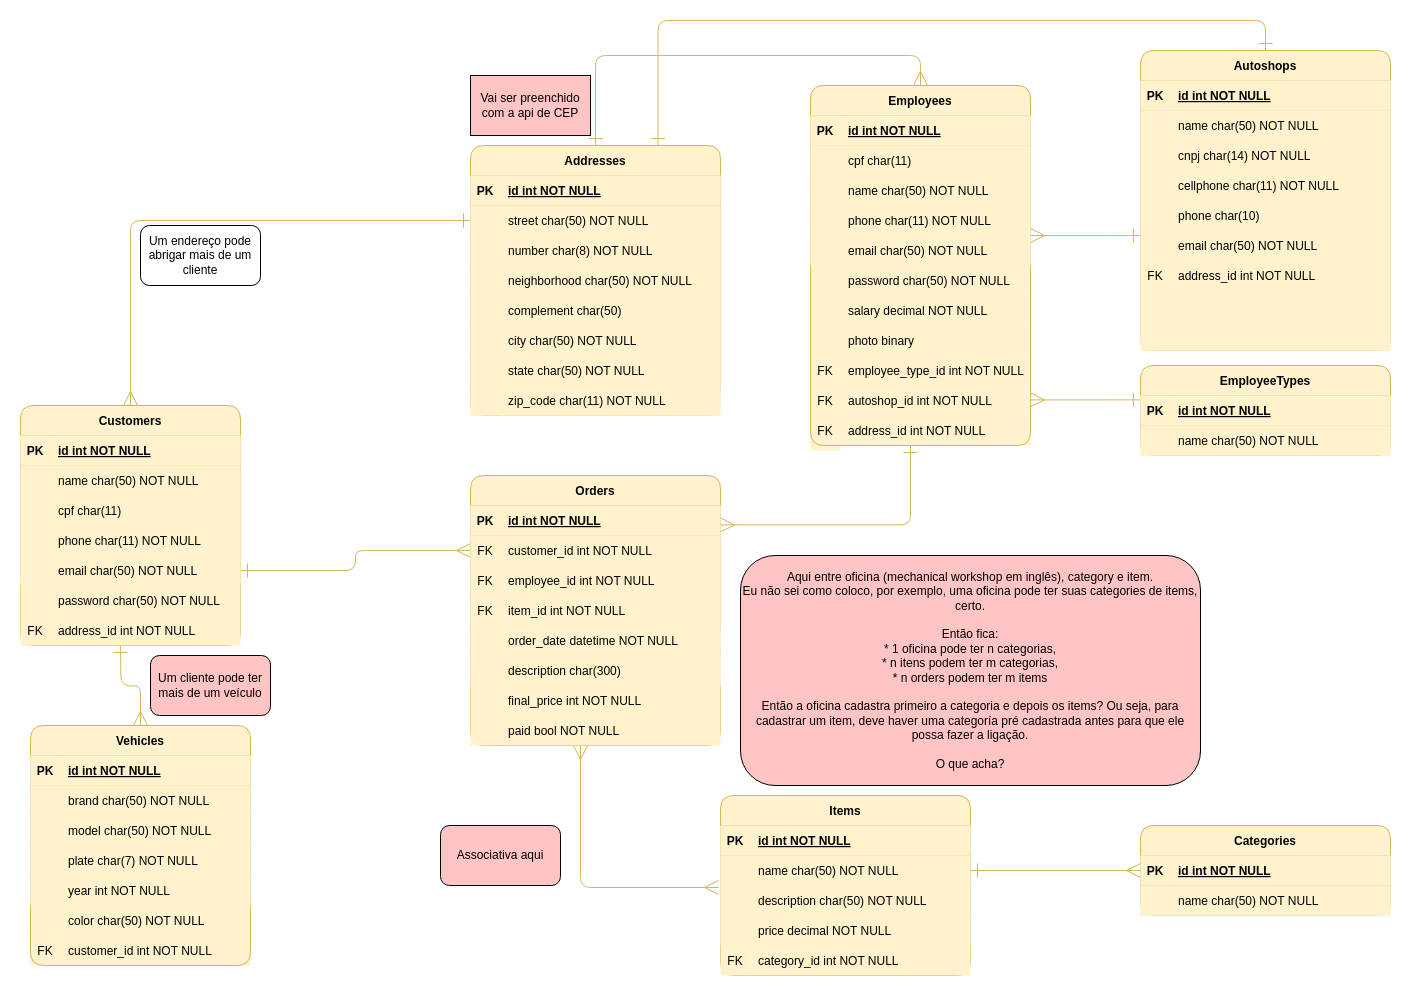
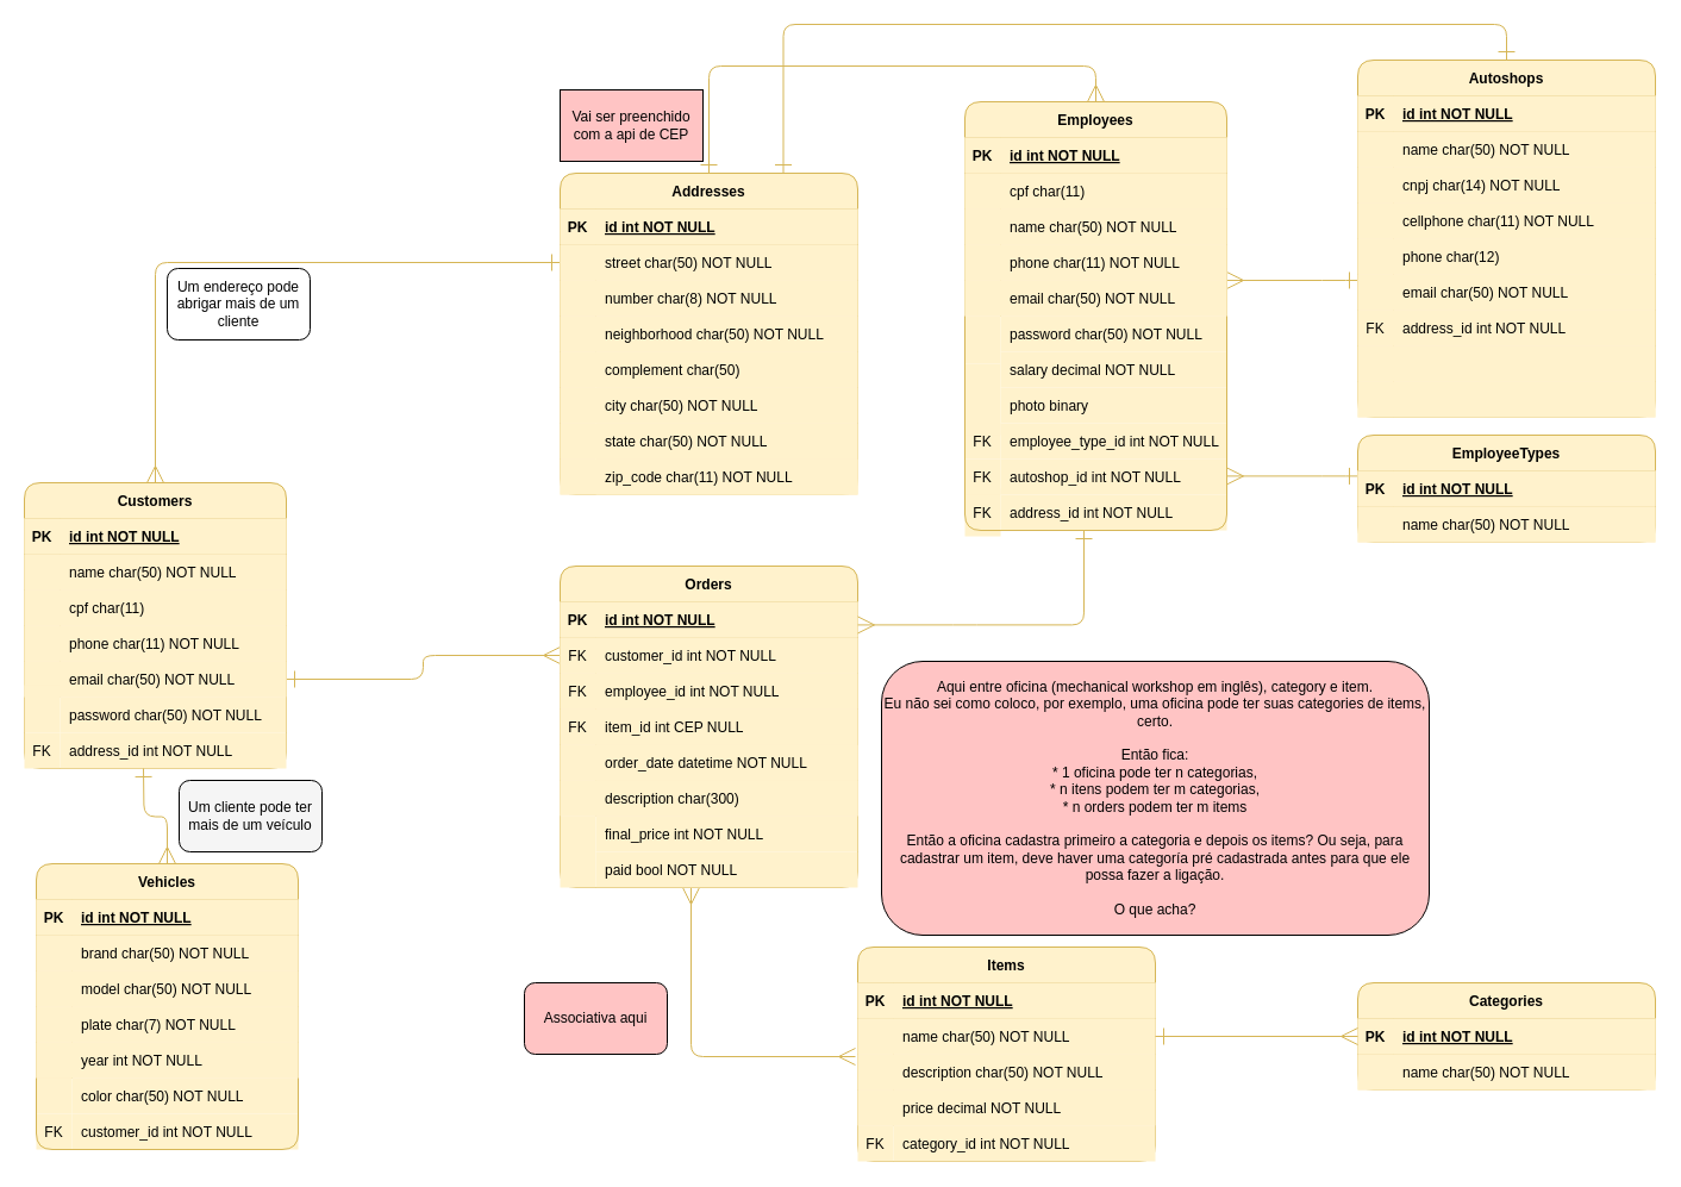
- <mxCell id="164" value="phone char(10)" style="shape=partialRectangle;overflow=hidden;connectable=0;fillColor=#fff2cc;top=0;left=0;bottom=0;right=0;align=left;spacingLeft=6;labelBorderColor=none;rounded=1;strokeColor=#d6b656;" parent="162" vertex="1"><mxGeometry x="30" width="220" height="30" as="geometry" /></mxCell>
+ <mxCell id="164" value="phone char(12)" style="shape=partialRectangle;overflow=hidden;connectable=0;fillColor=#fff2cc;top=0;left=0;bottom=0;right=0;align=left;spacingLeft=6;labelBorderColor=none;rounded=1;strokeColor=#d6b656;" parent="162" vertex="1"><mxGeometry x="30" width="220" height="30" as="geometry" /></mxCell>
- <mxCell id="69" value="item_id int NOT NULL" style="shape=partialRectangle;overflow=hidden;connectable=0;fillColor=#fff2cc;top=0;left=0;bottom=0;right=0;align=left;spacingLeft=6;labelBorderColor=none;rounded=1;strokeColor=#d6b656;" parent="67" vertex="1"><mxGeometry x="30" width="220" height="30" as="geometry" /></mxCell>
+ <mxCell id="69" value="item_id int CEP NULL" style="shape=partialRectangle;overflow=hidden;connectable=0;fillColor=#fff2cc;top=0;left=0;bottom=0;right=0;align=left;spacingLeft=6;labelBorderColor=none;rounded=1;strokeColor=#d6b656;" parent="67" vertex="1"><mxGeometry x="30" width="220" height="30" as="geometry" /></mxCell>
- <mxCell id="107" value="Um cliente pode ter mais de um veículo" style="rounded=1;whiteSpace=wrap;html=1;fillColor=#FFC4C4;" parent="1" vertex="1"><mxGeometry x="150" y="655" width="120" height="60" as="geometry" /></mxCell>
+ <mxCell id="107" value="Um cliente pode ter mais de um veículo" style="rounded=1;whiteSpace=wrap;html=1;fillColor=#f5f5f5;" parent="1" vertex="1"><mxGeometry x="150" y="655" width="120" height="60" as="geometry" /></mxCell>
